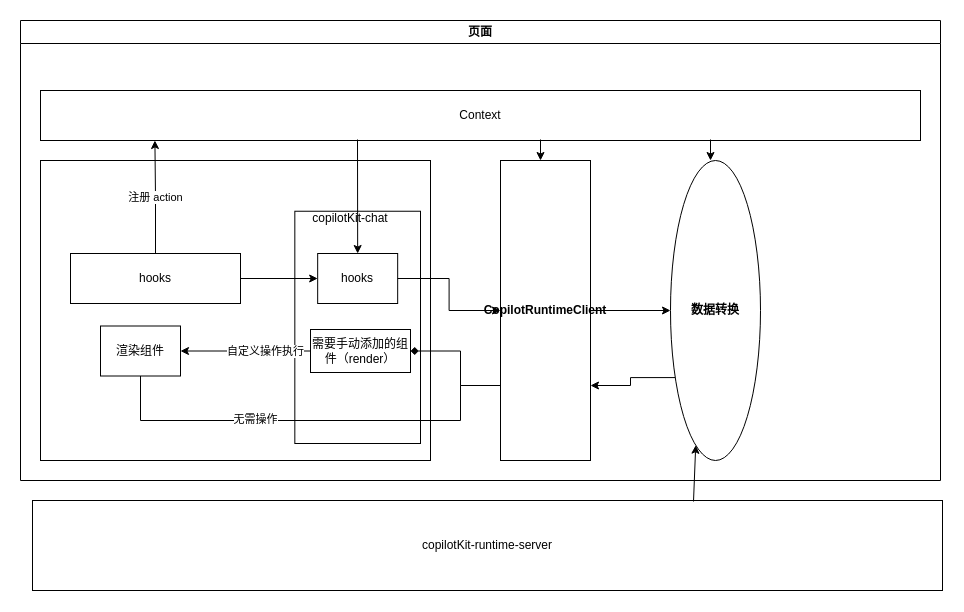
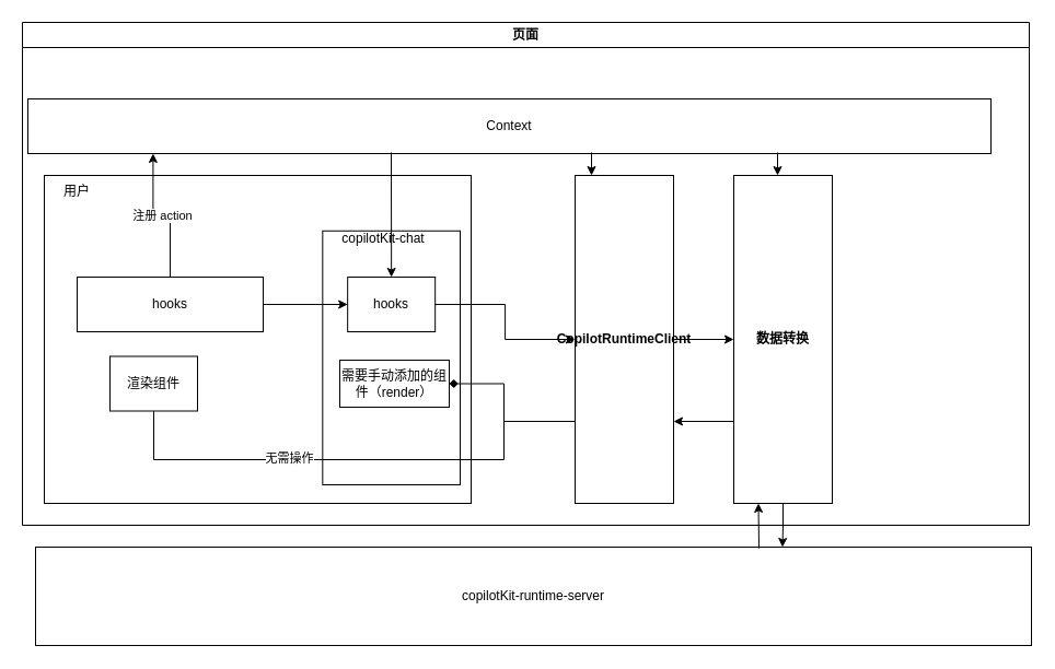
- <mxCell id="15" value="Context" style="rounded=0;whiteSpace=wrap;html=1;" vertex="1" parent="2"><mxGeometry x="20" y="70" width="880" height="50" as="geometry" /></mxCell>
+ <mxCell id="15" value="Context" style="rounded=0;whiteSpace=wrap;html=1;" vertex="1" parent="2"><mxGeometry x="5" y="70" width="880" height="50" as="geometry" /></mxCell>
+ <mxCell id="4" value="用户" style="text;html=1;align=center;verticalAlign=middle;whiteSpace=wrap;rounded=0;" vertex="1" parent="2"><mxGeometry x="20" y="140" width="60" height="30" as="geometry" /></mxCell>
- <mxCell id="12" value="&lt;span class=&quot;notion-enable-hover&quot; data-token-index=&quot;0&quot; style=&quot;font-weight:600&quot;&gt;CopilotRuntimeClient&lt;/span&gt;" style="rounded=0;whiteSpace=wrap;html=1;" vertex="1" parent="2"><mxGeometry x="480" y="140" width="90" height="300" as="geometry" /></mxCell>
+ <mxCell id="12" value="&lt;span class=&quot;notion-enable-hover&quot; data-token-index=&quot;0&quot; style=&quot;font-weight:600&quot;&gt;CopilotRuntimeClient&lt;/span&gt;" style="rounded=0;whiteSpace=wrap;html=1;" vertex="1" parent="2"><mxGeometry x="505" y="140" width="90" height="300" as="geometry" /></mxCell>
- <mxCell id="14" value="&lt;b&gt;数据转换&lt;/b&gt;" style="ellipse;whiteSpace=wrap;html=1;" vertex="1" parent="2"><mxGeometry x="650" y="140" width="90" height="300" as="geometry" /></mxCell>
+ <mxCell id="14" value="&lt;b&gt;数据转换&lt;/b&gt;" style="rounded=0;whiteSpace=wrap;html=1;" vertex="1" parent="2"><mxGeometry x="650" y="140" width="90" height="300" as="geometry" /></mxCell>
- <mxCell id="25" value="" style="endArrow=classic;html=1;rounded=0;entryX=1;entryY=0.5;entryDx=0;entryDy=0;exitX=0;exitY=0.5;exitDx=0;exitDy=0;" edge="1" parent="2" source="9" target="24"><mxGeometry width="50" height="50" relative="1" as="geometry"><mxPoint x="290" y="370" as="sourcePoint" /><mxPoint x="340" y="320" as="targetPoint" /></mxGeometry></mxCell>
- <mxCell id="26" value="自定义操作执行" style="edgeLabel;html=1;align=center;verticalAlign=middle;resizable=0;points=[];" vertex="1" connectable="0" parent="25"><mxGeometry x="-0.289" relative="1" as="geometry"><mxPoint as="offset" /></mxGeometry></mxCell>
+ <mxCell id="30" style="edgeStyle=orthogonalEdgeStyle;rounded=0;orthogonalLoop=1;jettySize=auto;html=1;exitX=0.5;exitY=1;exitDx=0;exitDy=0;entryX=0.75;entryY=0;entryDx=0;entryDy=0;" edge="1" parent="1" source="14" target="29"><mxGeometry relative="1" as="geometry" /></mxCell>
